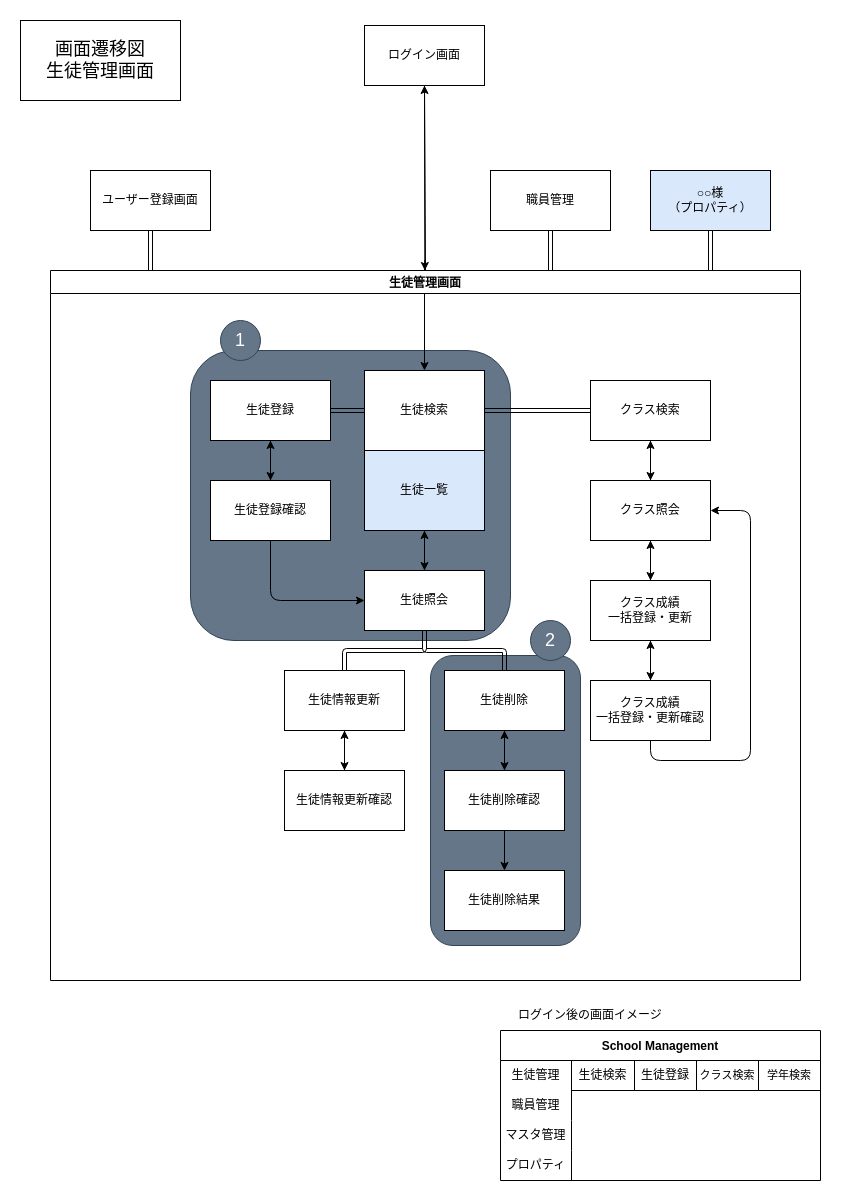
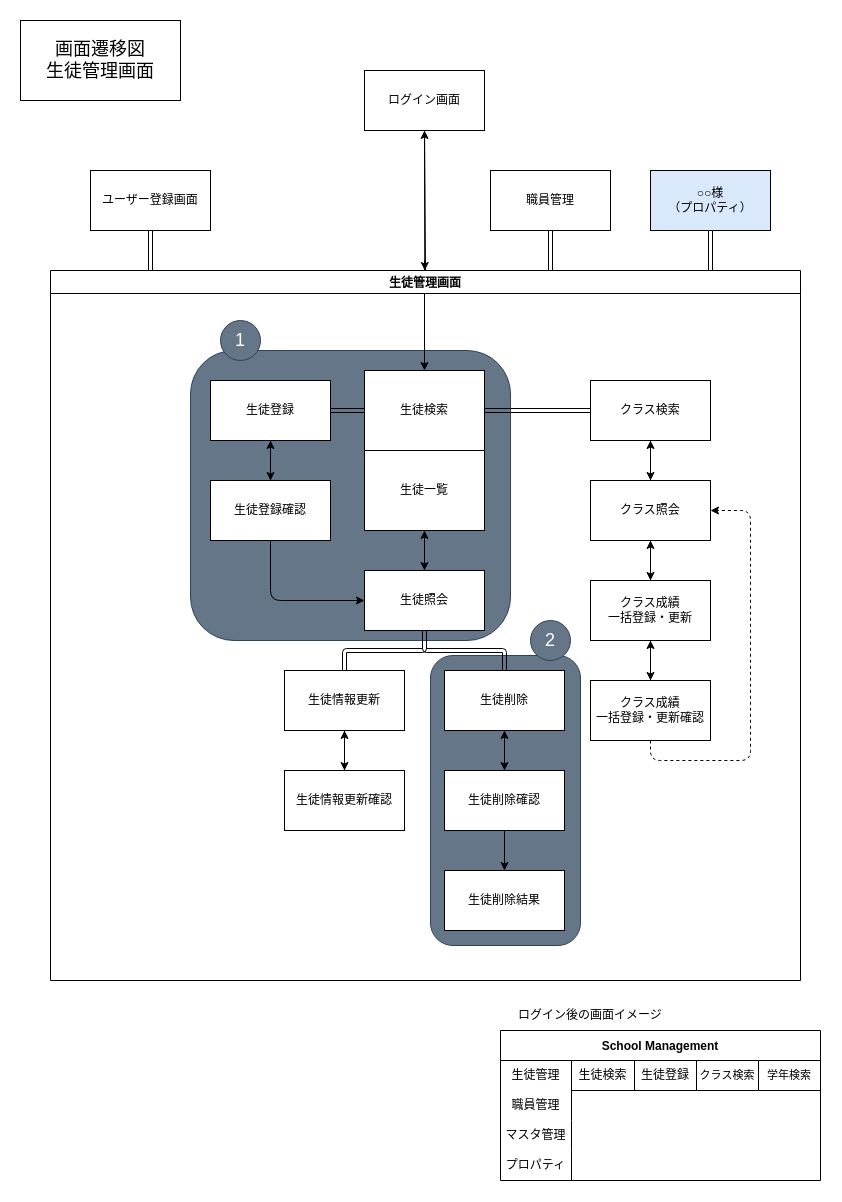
- <mxCell id="5" value="ログイン画面" style="rounded=0;whiteSpace=wrap;html=1;" parent="1" vertex="1"><mxGeometry x="364" y="25" width="120" height="60" as="geometry" /></mxCell>
+ <mxCell id="5" value="ログイン画面" style="rounded=0;whiteSpace=wrap;html=1;" parent="1" vertex="1"><mxGeometry x="364" y="70" width="120" height="60" as="geometry" /></mxCell>
- <mxCell id="52" value="生徒一覧" style="rounded=0;whiteSpace=wrap;html=1;fillColor=#dae8fc;" parent="50" vertex="1"><mxGeometry y="80" width="120" height="80" as="geometry" /></mxCell>
+ <mxCell id="52" value="生徒一覧" style="rounded=0;whiteSpace=wrap;html=1;" parent="50" vertex="1"><mxGeometry y="80" width="120" height="80" as="geometry" /></mxCell>
- <mxCell id="65" style="edgeStyle=orthogonalEdgeStyle;html=1;exitX=0.5;exitY=1;exitDx=0;exitDy=0;entryX=1;entryY=0.5;entryDx=0;entryDy=0;strokeColor=default;elbow=vertical;" parent="58" source="59" target="62" edge="1"><mxGeometry relative="1" as="geometry"><Array as="points"><mxPoint x="60" y="380" /><mxPoint x="160" y="380" /><mxPoint x="160" y="130" /></Array></mxGeometry></mxCell>
+ <mxCell id="65" style="edgeStyle=orthogonalEdgeStyle;html=1;exitX=0.5;exitY=1;exitDx=0;exitDy=0;entryX=1;entryY=0.5;entryDx=0;entryDy=0;strokeColor=default;elbow=vertical;dashed=1;" parent="58" source="59" target="62" edge="1"><mxGeometry relative="1" as="geometry"><Array as="points"><mxPoint x="60" y="380" /><mxPoint x="160" y="380" /><mxPoint x="160" y="130" /></Array></mxGeometry></mxCell>
